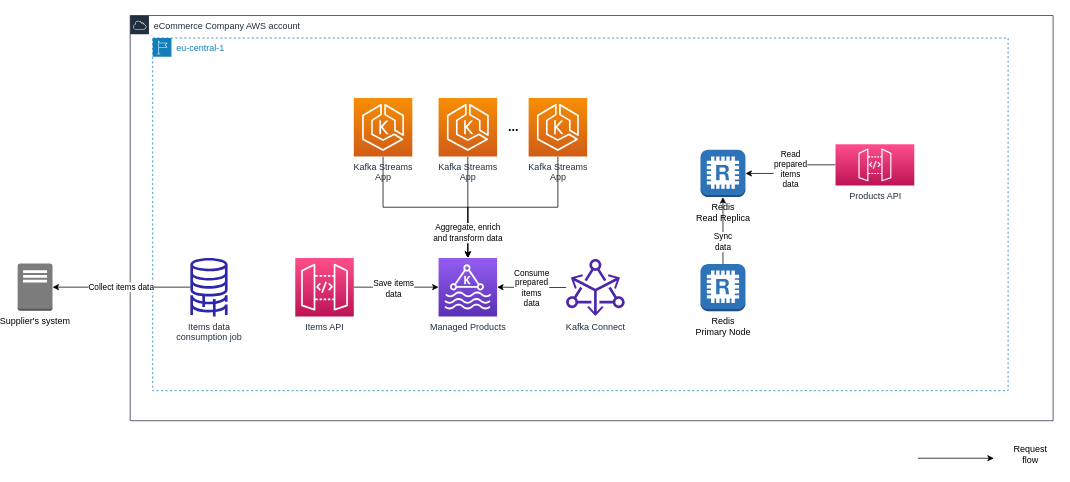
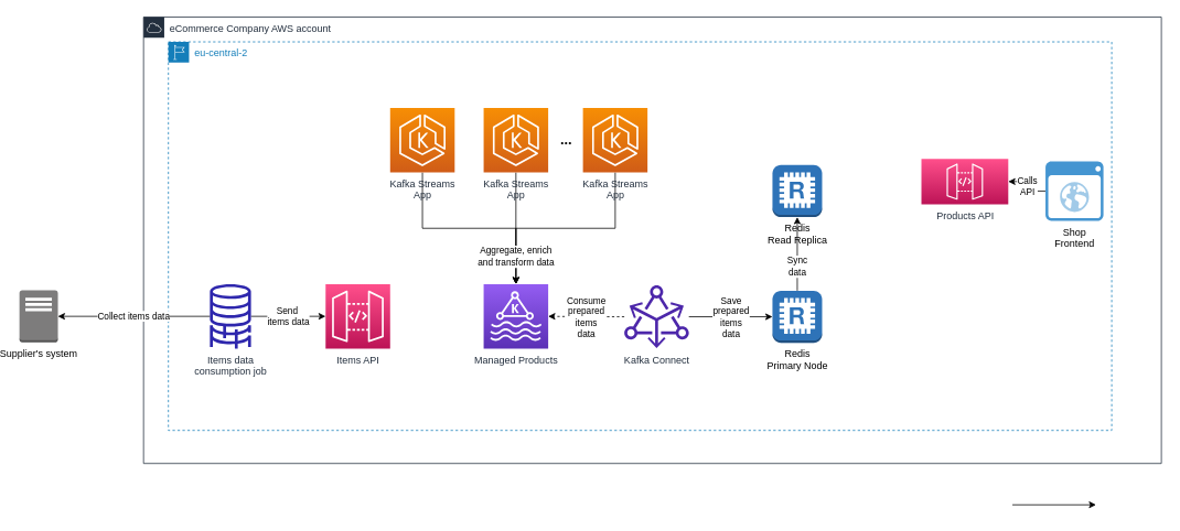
- <mxCell id="3" value="eu-central-1" style="points=[[0,0],[0.25,0],[0.5,0],[0.75,0],[1,0],[1,0.25],[1,0.5],[1,0.75],[1,1],[0.75,1],[0.5,1],[0.25,1],[0,1],[0,0.75],[0,0.5],[0,0.25]];outlineConnect=0;gradientColor=none;html=1;whiteSpace=wrap;fontSize=12;fontStyle=0;container=1;pointerEvents=0;collapsible=0;recursiveResize=0;shape=mxgraph.aws4.group;grIcon=mxgraph.aws4.group_region;strokeColor=#147EBA;fillColor=none;verticalAlign=top;align=left;spacingLeft=30;fontColor=#147EBA;dashed=1;" vertex="1" parent="2"><mxGeometry x="30" y="30" width="1140" height="470" as="geometry" /></mxCell>
+ <mxCell id="3" value="eu-central-2" style="points=[[0,0],[0.25,0],[0.5,0],[0.75,0],[1,0],[1,0.25],[1,0.5],[1,0.75],[1,1],[0.75,1],[0.5,1],[0.25,1],[0,1],[0,0.75],[0,0.5],[0,0.25]];outlineConnect=0;gradientColor=none;html=1;whiteSpace=wrap;fontSize=12;fontStyle=0;container=1;pointerEvents=0;collapsible=0;recursiveResize=0;shape=mxgraph.aws4.group;grIcon=mxgraph.aws4.group_region;strokeColor=#147EBA;fillColor=none;verticalAlign=top;align=left;spacingLeft=30;fontColor=#147EBA;dashed=1;" vertex="1" parent="2"><mxGeometry x="30" y="30" width="1140" height="470" as="geometry" /></mxCell>
- <mxCell id="23" value="Read&lt;br&gt;prepared&lt;br&gt;items&lt;br&gt;data" style="edgeStyle=orthogonalEdgeStyle;rounded=0;orthogonalLoop=1;jettySize=auto;html=1;" edge="1" parent="3" source="24" target="22"><mxGeometry relative="1" as="geometry" /></mxCell>
+ <mxCell id="25" value="Calls&lt;br&gt;API" style="edgeStyle=orthogonalEdgeStyle;rounded=0;orthogonalLoop=1;jettySize=auto;html=1;" edge="1" parent="3" source="26" target="24"><mxGeometry relative="1" as="geometry" /></mxCell>
+ <mxCell id="26" value="Shop&lt;br&gt;Frontend" style="shadow=0;dashed=0;html=1;strokeColor=none;fillColor=#4495D1;labelPosition=center;verticalLabelPosition=bottom;verticalAlign=top;align=center;outlineConnect=0;shape=mxgraph.veeam.2d.web_ui;" vertex="1" parent="3"><mxGeometry x="1060" y="144.5" width="70" height="72" as="geometry" /></mxCell>
+ <mxCell id="4" value="Send&amp;nbsp;&lt;br&gt;items data" style="edgeStyle=orthogonalEdgeStyle;rounded=0;orthogonalLoop=1;jettySize=auto;html=1;entryX=0;entryY=0.5;entryDx=0;entryDy=0;entryPerimeter=0;" edge="1" parent="3" source="5" target="8"><mxGeometry relative="1" as="geometry" /></mxCell>
- <mxCell id="6" style="edgeStyle=orthogonalEdgeStyle;rounded=0;orthogonalLoop=1;jettySize=auto;html=1;entryX=0;entryY=0.5;entryDx=0;entryDy=0;entryPerimeter=0;exitX=1;exitY=0.5;exitDx=0;exitDy=0;exitPerimeter=0;" edge="1" parent="3" source="8" target="9"><mxGeometry relative="1" as="geometry"><mxPoint x="309" y="332" as="sourcePoint" /></mxGeometry></mxCell>
- <mxCell id="7" value="Save items&lt;br&gt;data" style="edgeLabel;html=1;align=center;verticalAlign=middle;resizable=0;points=[];" vertex="1" connectable="0" parent="6"><mxGeometry x="-0.221" y="-1" relative="1" as="geometry"><mxPoint x="8" as="offset" /></mxGeometry></mxCell>
- <mxCell id="12" value="Consume&lt;br&gt;prepared&lt;br&gt;items&lt;br&gt;data" style="edgeStyle=orthogonalEdgeStyle;rounded=0;orthogonalLoop=1;jettySize=auto;html=1;entryX=1;entryY=0.5;entryDx=0;entryDy=0;entryPerimeter=0;" edge="1" parent="3" source="14" target="9"><mxGeometry relative="1" as="geometry" /></mxCell>
+ <mxCell id="12" value="Consume&lt;br&gt;prepared&lt;br&gt;items&lt;br&gt;data" style="edgeStyle=orthogonalEdgeStyle;rounded=0;orthogonalLoop=1;jettySize=auto;html=1;entryX=1;entryY=0.5;entryDx=0;entryDy=0;entryPerimeter=0;dashed=1;" edge="1" parent="3" source="14" target="9"><mxGeometry relative="1" as="geometry" /></mxCell>
+ <mxCell id="13" value="Save&lt;br&gt;prepared&lt;br&gt;items&lt;br&gt;data" style="edgeStyle=orthogonalEdgeStyle;rounded=0;orthogonalLoop=1;jettySize=auto;html=1;entryX=0;entryY=0.5;entryDx=0;entryDy=0;entryPerimeter=0;" edge="1" parent="3" source="14" target="21"><mxGeometry relative="1" as="geometry" /></mxCell>
- <mxCell id="30" value="Request flow" style="text;html=1;strokeColor=none;fillColor=none;align=center;verticalAlign=middle;whiteSpace=wrap;rounded=0;" vertex="1" parent="1"><mxGeometry x="1340" y="590" width="60" height="30" as="geometry" /></mxCell>
